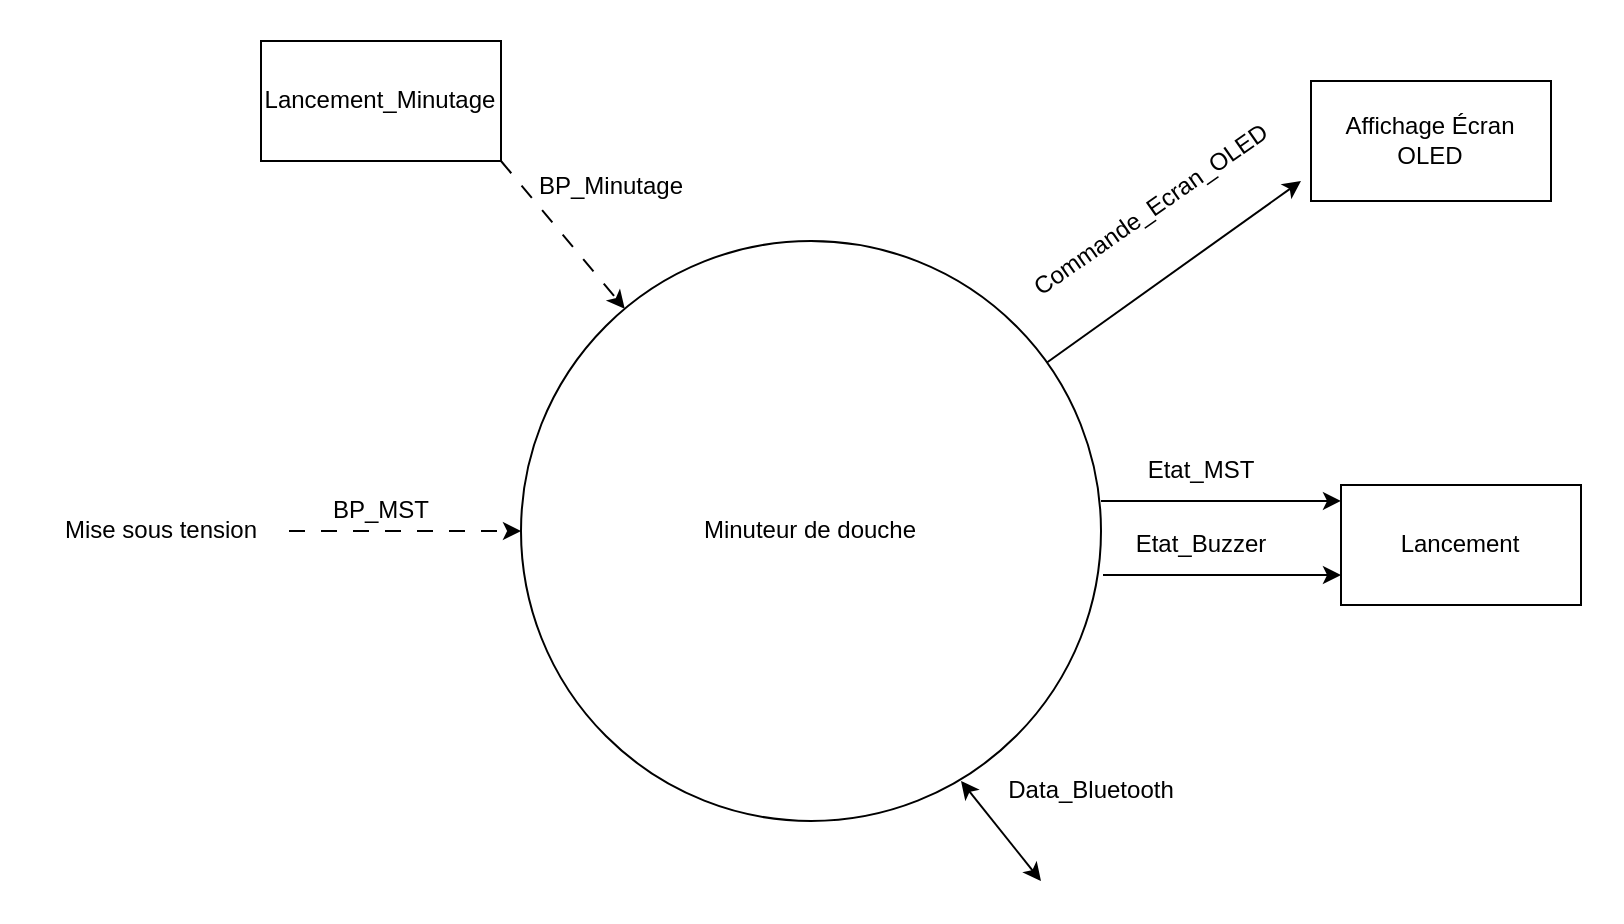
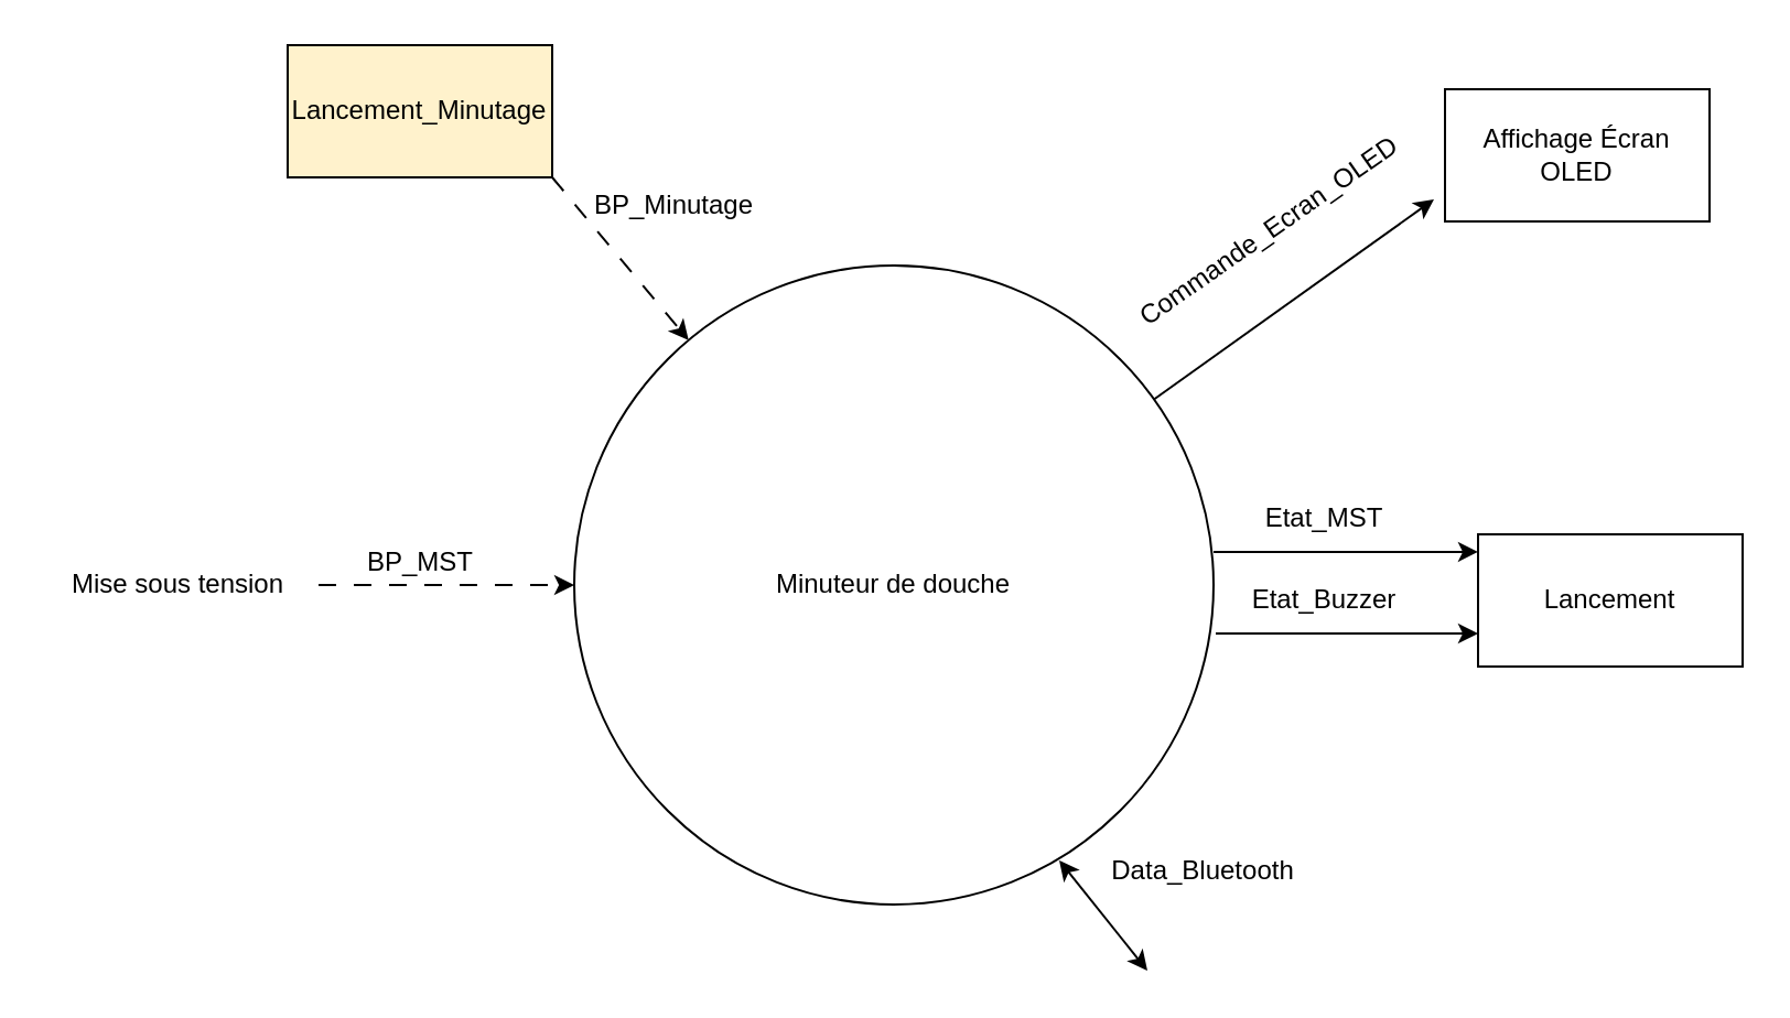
- <mxCell id="4" value="Lancement_Minutage" style="rounded=0;whiteSpace=wrap;html=1;" parent="1" vertex="1"><mxGeometry x="130" y="20" width="120" height="60" as="geometry" /></mxCell>
+ <mxCell id="4" value="Lancement_Minutage" style="rounded=0;whiteSpace=wrap;html=1;fillColor=#fff2cc;" parent="1" vertex="1"><mxGeometry x="130" y="20" width="120" height="60" as="geometry" /></mxCell>
